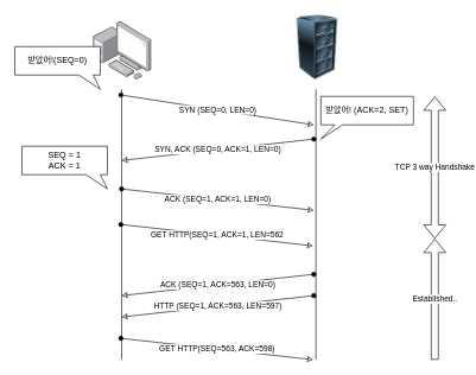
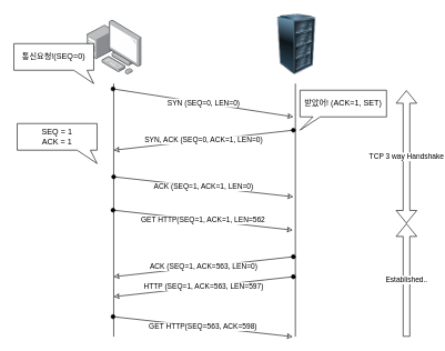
- <mxCell id="11" value="받았어!(SEQ=0)" style="shape=callout;whiteSpace=wrap;html=1;perimeter=calloutPerimeter;position2=1;size=20;position=0.75;base=20;" vertex="1" parent="1"><mxGeometry x="20" y="65" width="120" height="60" as="geometry" /></mxCell>
+ <mxCell id="11" value="통신요청!(SEQ=0)" style="shape=callout;whiteSpace=wrap;html=1;perimeter=calloutPerimeter;position2=1;size=20;position=0.75;base=20;" vertex="1" parent="1"><mxGeometry x="20" y="65" width="120" height="60" as="geometry" /></mxCell>
- <mxCell id="10" value="받았어! (ACK=2, SET)" style="shape=callout;whiteSpace=wrap;html=1;perimeter=calloutPerimeter;position2=0;size=20;position=0.15;base=11;" vertex="1" parent="1"><mxGeometry x="450" y="135" width="130" height="60" as="geometry" /></mxCell>
+ <mxCell id="10" value="받았어! (ACK=1, SET)" style="shape=callout;whiteSpace=wrap;html=1;perimeter=calloutPerimeter;position2=0;size=20;position=0.15;base=11;" vertex="1" parent="1"><mxGeometry x="450" y="135" width="130" height="60" as="geometry" /></mxCell>
- <mxCell id="12" value="SEQ = 1&lt;br&gt;ACK = 1" style="shape=callout;whiteSpace=wrap;html=1;perimeter=calloutPerimeter;position2=1;size=20;position=0.75;base=20;" vertex="1" parent="1"><mxGeometry x="30" y="205" width="120" height="60" as="geometry" /></mxCell>
+ <mxCell id="12" value="SEQ = 1&lt;br&gt;ACK = 1" style="shape=callout;whiteSpace=wrap;html=1;perimeter=calloutPerimeter;position2=1;size=20;position=0.75;base=20;" vertex="1" parent="1"><mxGeometry x="25" y="185" width="120" height="60" as="geometry" /></mxCell>
